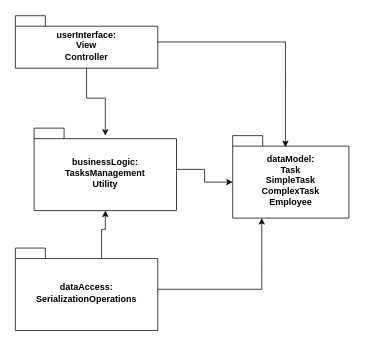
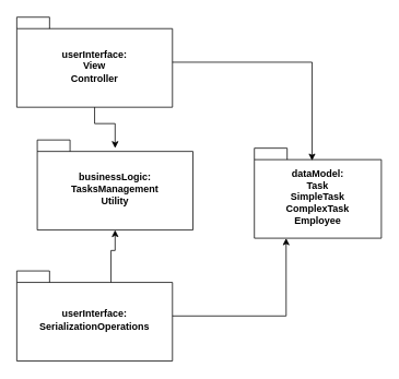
- <mxCell id="2" value="userInterface:&lt;br&gt;View&lt;br&gt;Controller" style="shape=folder;fontStyle=1;spacingTop=10;tabWidth=40;tabHeight=14;tabPosition=left;html=1;whiteSpace=wrap;" vertex="1" parent="1"><mxGeometry x="20" y="20" width="190" height="70" as="geometry" /></mxCell>
+ <mxCell id="2" value="userInterface:&lt;br&gt;View&lt;br&gt;Controller" style="shape=folder;fontStyle=1;spacingTop=10;tabWidth=40;tabHeight=14;tabPosition=left;html=1;whiteSpace=wrap;" vertex="1" parent="1"><mxGeometry x="20" y="20" width="190" height="110" as="geometry" /></mxCell>
- <mxCell id="8" style="edgeStyle=orthogonalEdgeStyle;rounded=0;orthogonalLoop=1;jettySize=auto;html=1;entryX=0;entryY=0;entryDx=0;entryDy=62;entryPerimeter=0;" edge="1" parent="1" source="3" target="6"><mxGeometry relative="1" as="geometry" /></mxCell>
- <mxCell id="5" value="&lt;div&gt;dataAccess:&lt;/div&gt;&lt;div&gt;SerializationOperations&lt;/div&gt;" style="shape=folder;fontStyle=1;spacingTop=10;tabWidth=40;tabHeight=14;tabPosition=left;html=1;whiteSpace=wrap;" vertex="1" parent="1"><mxGeometry x="20" y="330" width="190" height="110" as="geometry" /></mxCell>
+ <mxCell id="5" value="&lt;div&gt;userInterface:&lt;/div&gt;&lt;div&gt;SerializationOperations&lt;/div&gt;" style="shape=folder;fontStyle=1;spacingTop=10;tabWidth=40;tabHeight=14;tabPosition=left;html=1;whiteSpace=wrap;" vertex="1" parent="1"><mxGeometry x="20" y="330" width="190" height="110" as="geometry" /></mxCell>
